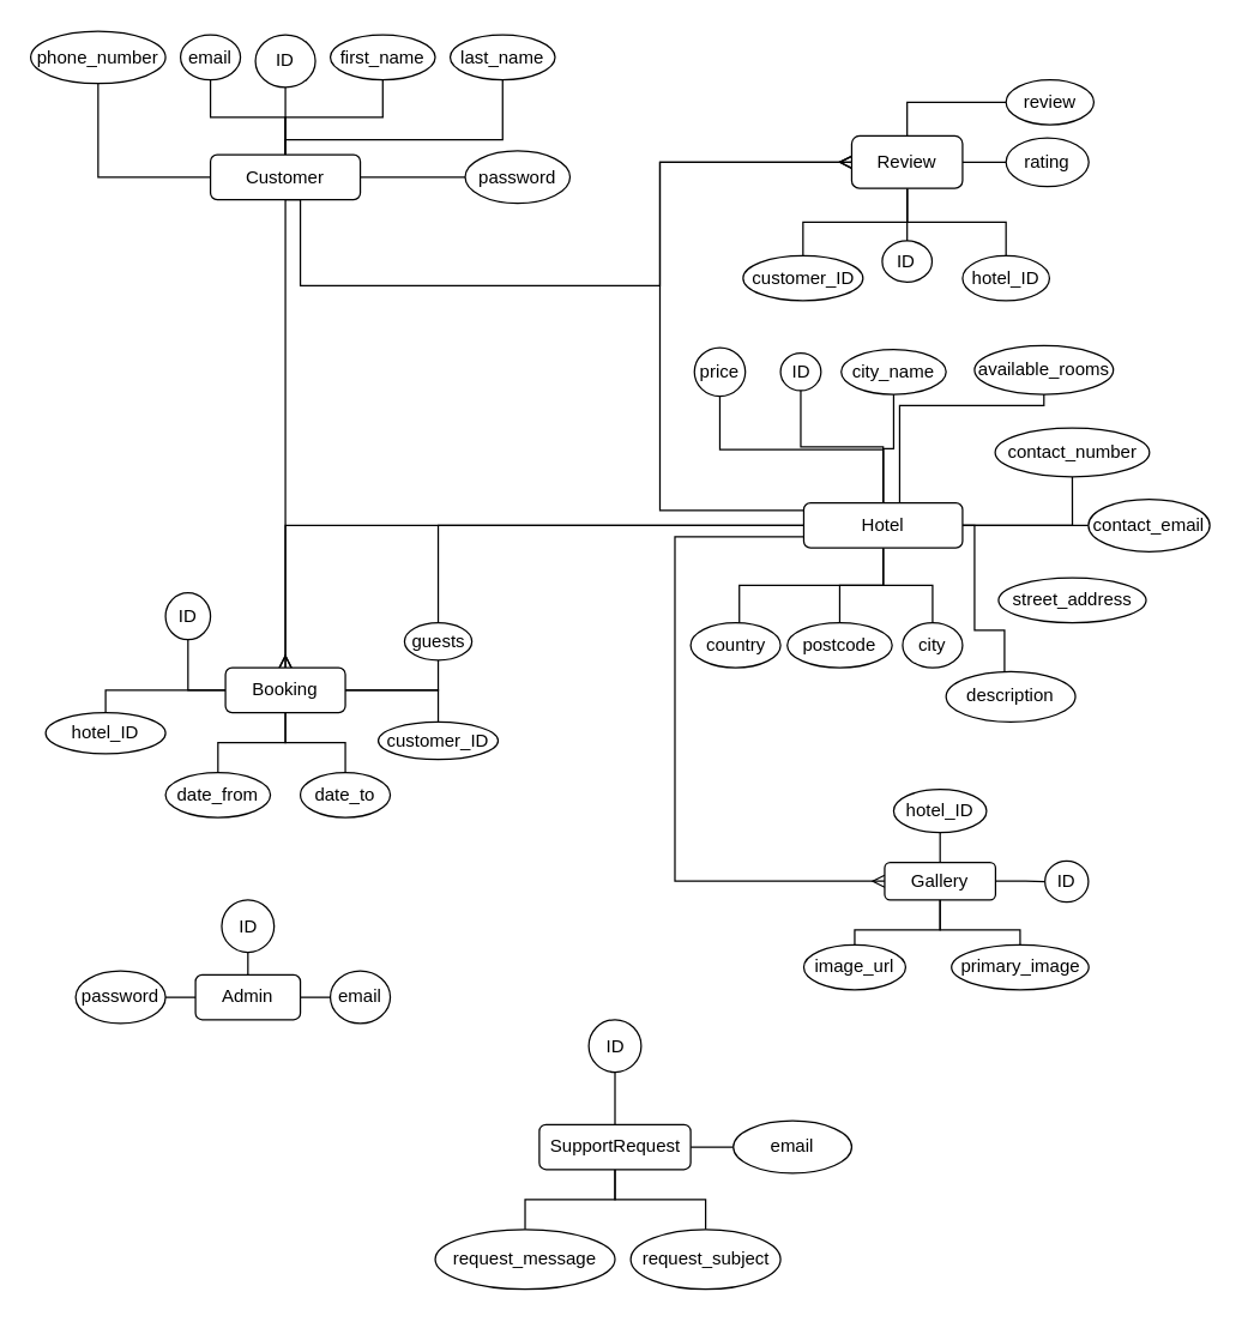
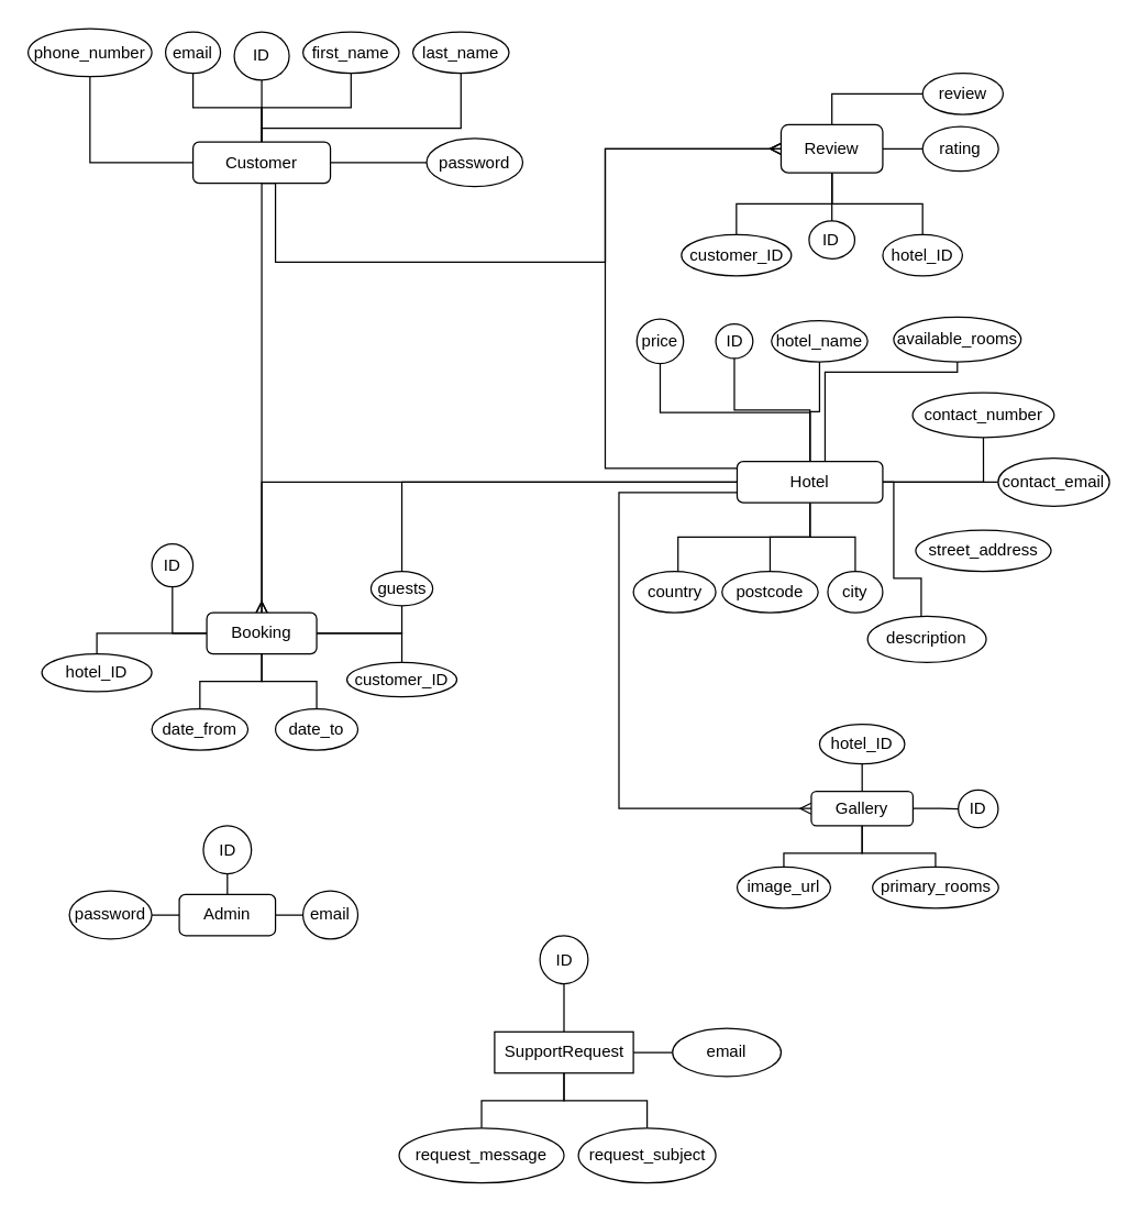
- <mxCell id="33" value="city_name" style="ellipse;whiteSpace=wrap;html=1;rounded=1;" parent="1" vertex="1"><mxGeometry x="561" y="232.5" width="70" height="30" as="geometry" /></mxCell>
+ <mxCell id="33" value="hotel_name" style="ellipse;whiteSpace=wrap;html=1;rounded=1;" parent="1" vertex="1"><mxGeometry x="561" y="232.5" width="70" height="30" as="geometry" /></mxCell>
- <mxCell id="82" value="primary_image" style="ellipse;whiteSpace=wrap;html=1;rounded=1;" vertex="1" parent="1"><mxGeometry x="634.62" y="630" width="91.63" height="30" as="geometry" /></mxCell>
+ <mxCell id="82" value="primary_rooms" style="ellipse;whiteSpace=wrap;html=1;rounded=1;" vertex="1" parent="1"><mxGeometry x="634.62" y="630" width="91.63" height="30" as="geometry" /></mxCell>
- <mxCell id="87" value="SupportRequest" style="rounded=1;whiteSpace=wrap;html=1;" vertex="1" parent="1"><mxGeometry x="359.5" y="750" width="101" height="30" as="geometry" /></mxCell>
+ <mxCell id="87" value="SupportRequest" style="whiteSpace=wrap;html=1;rounded=0;" vertex="1" parent="1"><mxGeometry x="359.5" y="750" width="101" height="30" as="geometry" /></mxCell>
